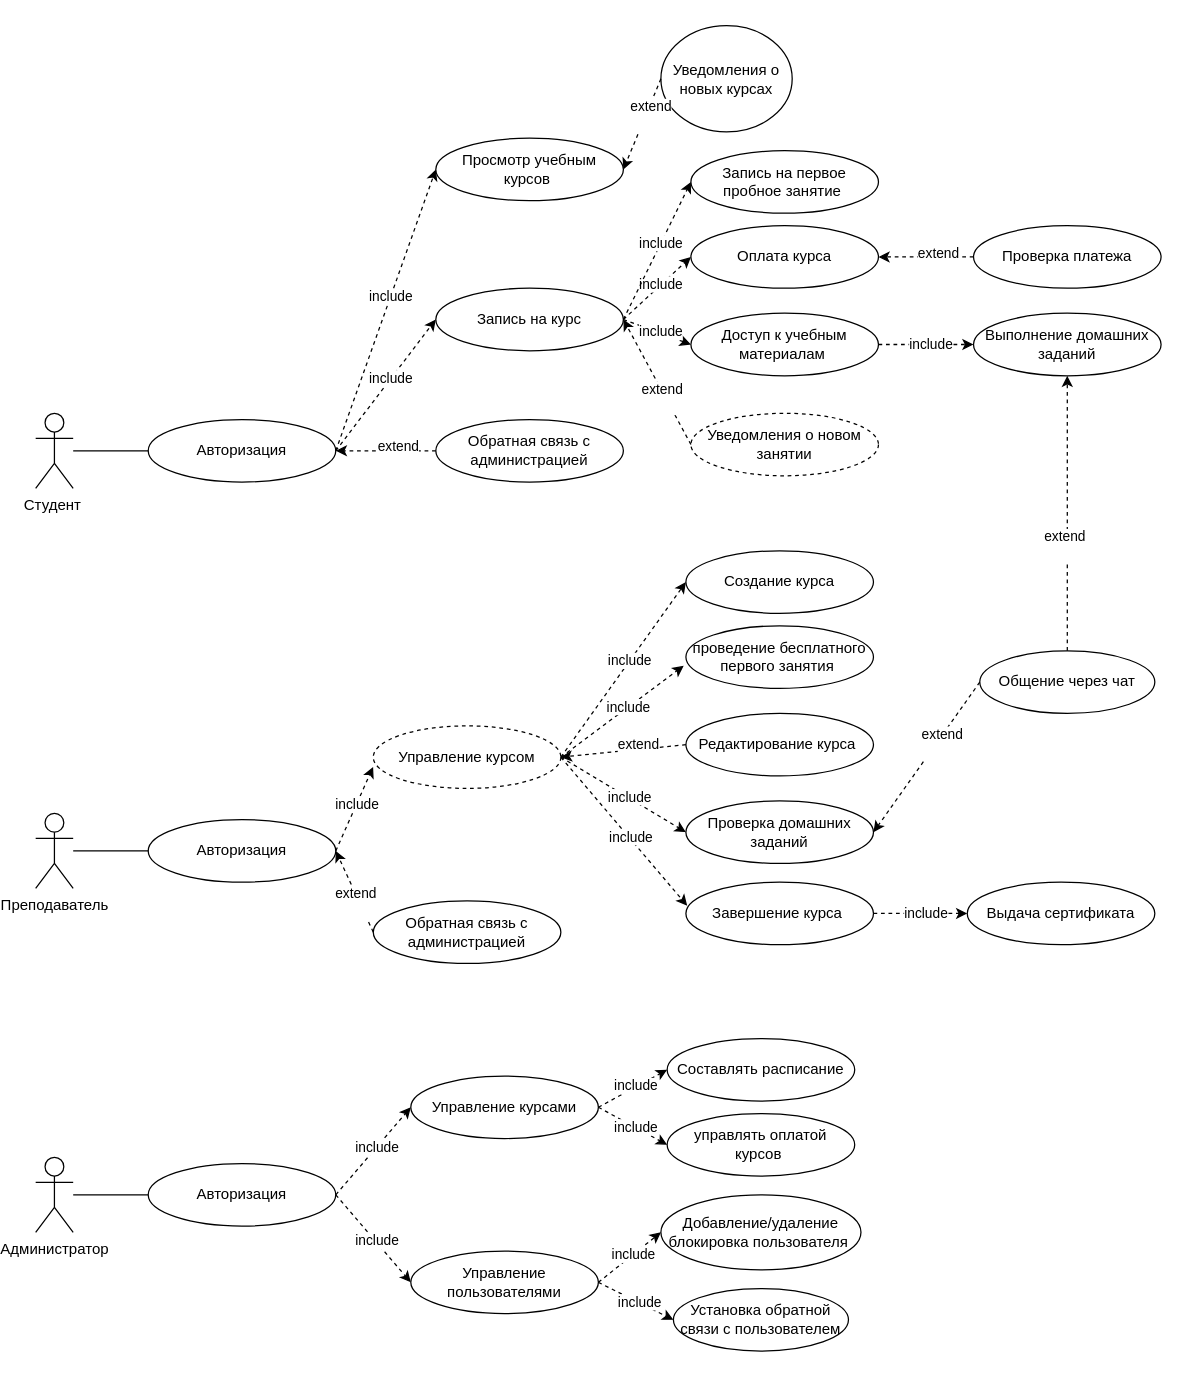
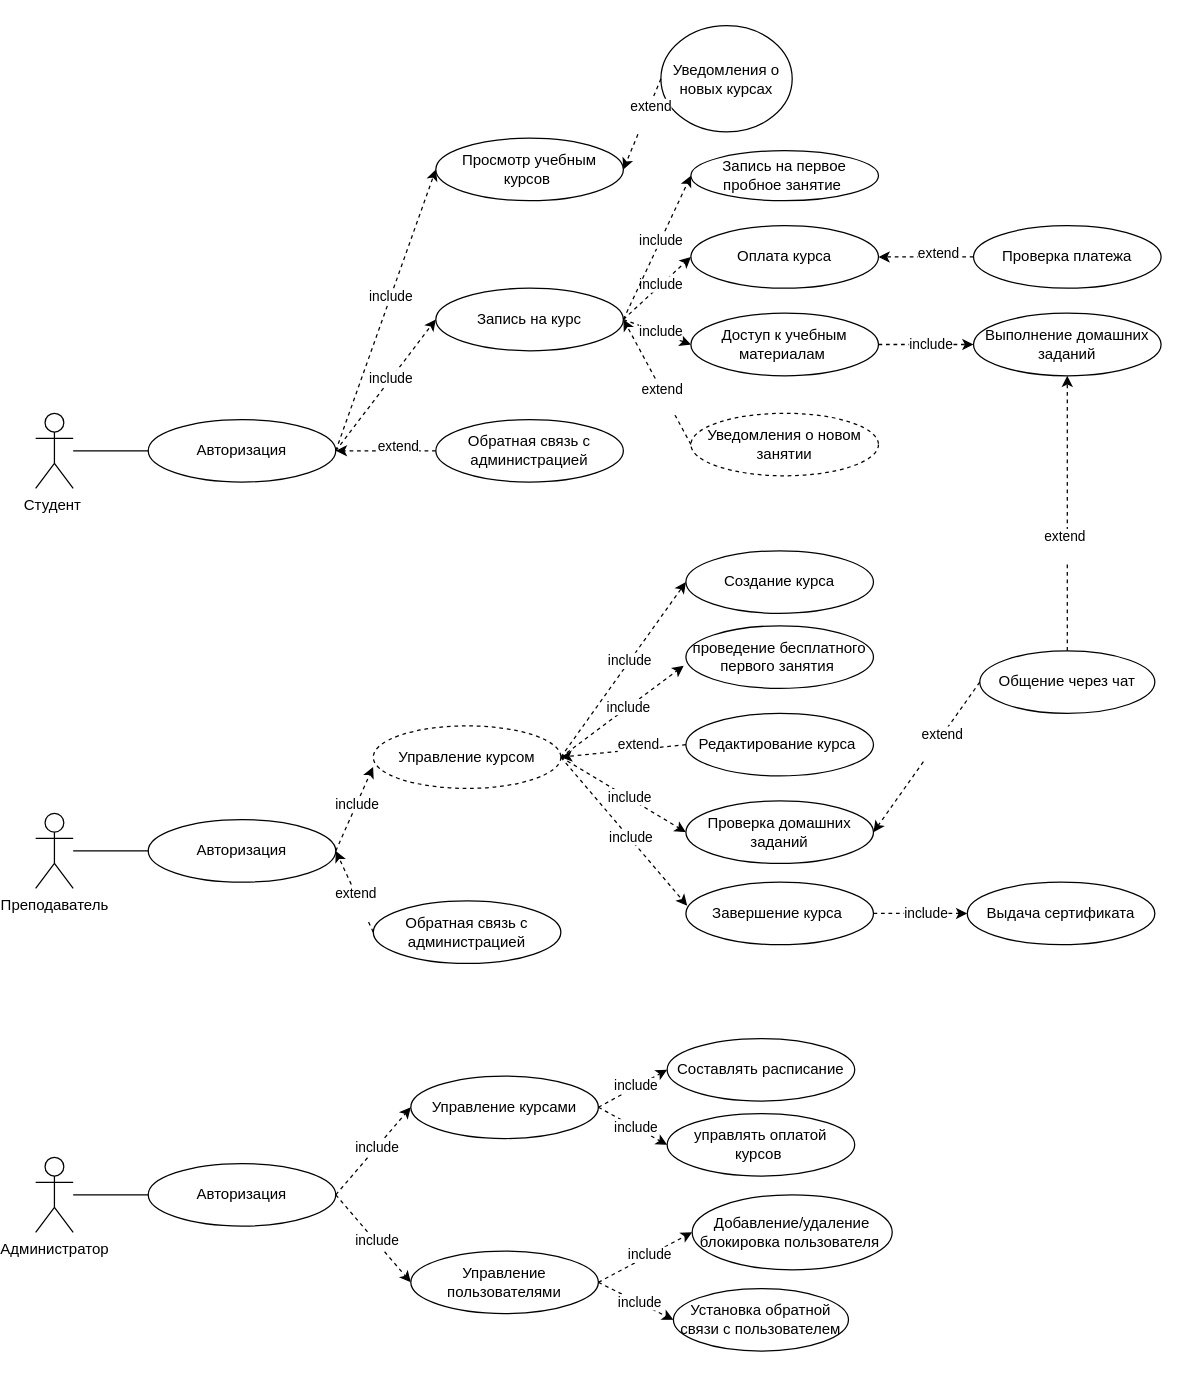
- <mxCell id="71" value="Запись на первое пробное занятие&amp;nbsp;" style="ellipse;whiteSpace=wrap;html=1;" vertex="1" parent="1"><mxGeometry x="544" y="120" width="150" height="50" as="geometry" /></mxCell>
+ <mxCell id="71" value="Запись на первое пробное занятие&amp;nbsp;" style="ellipse;whiteSpace=wrap;html=1;" vertex="1" parent="1"><mxGeometry x="544" y="120" width="150" height="40" as="geometry" /></mxCell>
- <mxCell id="19" value="Добавление/удаление блокировка пользователя&amp;nbsp;" style="ellipse;whiteSpace=wrap;html=1;" vertex="1" parent="1"><mxGeometry x="520" y="955" width="160" height="60" as="geometry" /></mxCell>
+ <mxCell id="19" value="Добавление/удаление блокировка пользователя&amp;nbsp;" style="ellipse;whiteSpace=wrap;html=1;" vertex="1" parent="1"><mxGeometry x="545" y="955" width="160" height="60" as="geometry" /></mxCell>
